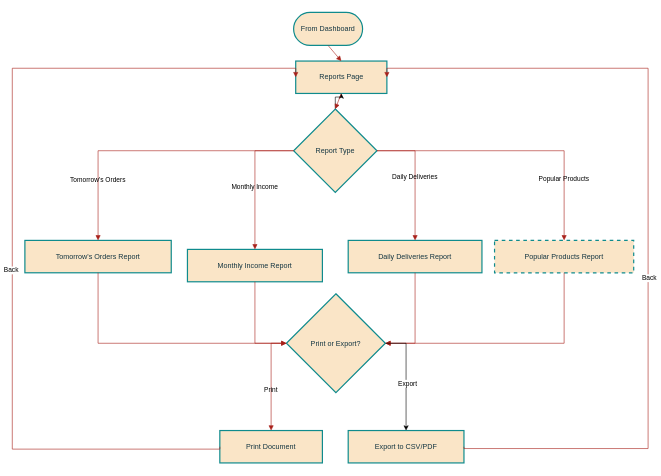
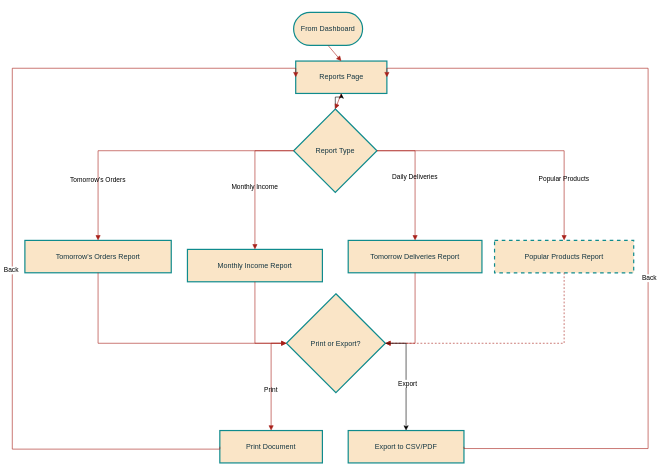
- <mxCell id="8" value="Daily Deliveries Report" style="whiteSpace=wrap;strokeWidth=2;labelBackgroundColor=none;fillColor=#FAE5C7;strokeColor=#0F8B8D;fontColor=#143642;" parent="1" vertex="1"><mxGeometry x="580" y="400" width="223" height="54" as="geometry" /></mxCell>
+ <mxCell id="8" value="Tomorrow Deliveries Report" style="whiteSpace=wrap;strokeWidth=2;labelBackgroundColor=none;fillColor=#FAE5C7;strokeColor=#0F8B8D;fontColor=#143642;" parent="1" vertex="1"><mxGeometry x="580" y="400" width="223" height="54" as="geometry" /></mxCell>
- <mxCell id="22" value="" style="startArrow=none;endArrow=block;exitX=0.5;exitY=1.01;rounded=0;labelBackgroundColor=none;strokeColor=#A8201A;fontColor=default;edgeStyle=orthogonalEdgeStyle;entryX=1;entryY=0.5;entryDx=0;entryDy=0;" parent="1" source="9" target="10" edge="1"><mxGeometry relative="1" as="geometry"><mxPoint x="642" y="567" as="targetPoint" /></mxGeometry></mxCell>
+ <mxCell id="22" value="" style="startArrow=none;endArrow=block;exitX=0.5;exitY=1.01;rounded=0;labelBackgroundColor=none;strokeColor=#A8201A;fontColor=default;edgeStyle=orthogonalEdgeStyle;entryX=1;entryY=0.5;entryDx=0;entryDy=0;dashed=1;" parent="1" source="9" target="10" edge="1"><mxGeometry relative="1" as="geometry"><mxPoint x="642" y="567" as="targetPoint" /></mxGeometry></mxCell>
